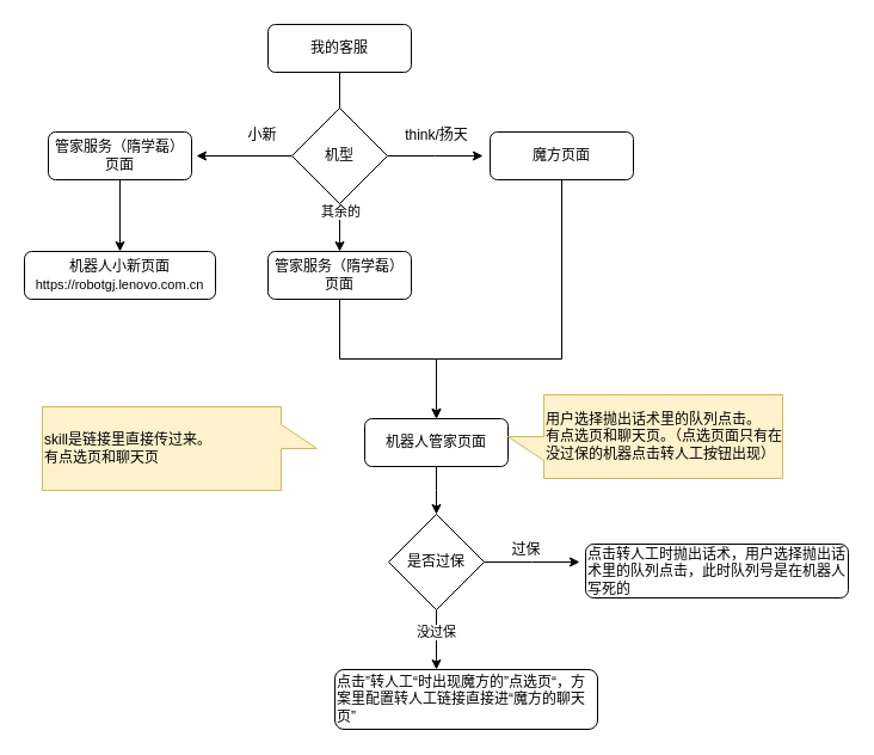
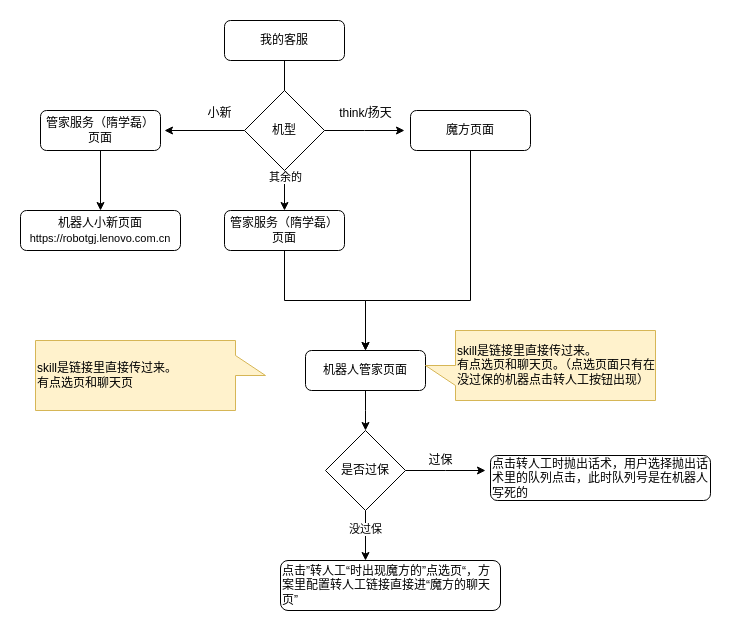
- <mxCell id="20" value="用户选择抛出话术里的队列点击。&lt;br&gt;有点选页和聊天页。（点选页面只有在没过保的机器点击转人工按钮出现）&lt;br&gt;" style="shape=callout;whiteSpace=wrap;html=1;perimeter=calloutPerimeter;direction=south;fillColor=#fff2cc;strokeColor=#d6b656;align=left;" parent="1" vertex="1"><mxGeometry x="425" y="330" width="230" height="70" as="geometry" /></mxCell>
+ <mxCell id="20" value="skill是链接里直接传过来。&lt;br&gt;有点选页和聊天页。（点选页面只有在没过保的机器点击转人工按钮出现）&lt;br&gt;" style="shape=callout;whiteSpace=wrap;html=1;perimeter=calloutPerimeter;direction=south;fillColor=#fff2cc;strokeColor=#d6b656;align=left;" parent="1" vertex="1"><mxGeometry x="425" y="330" width="230" height="70" as="geometry" /></mxCell>
